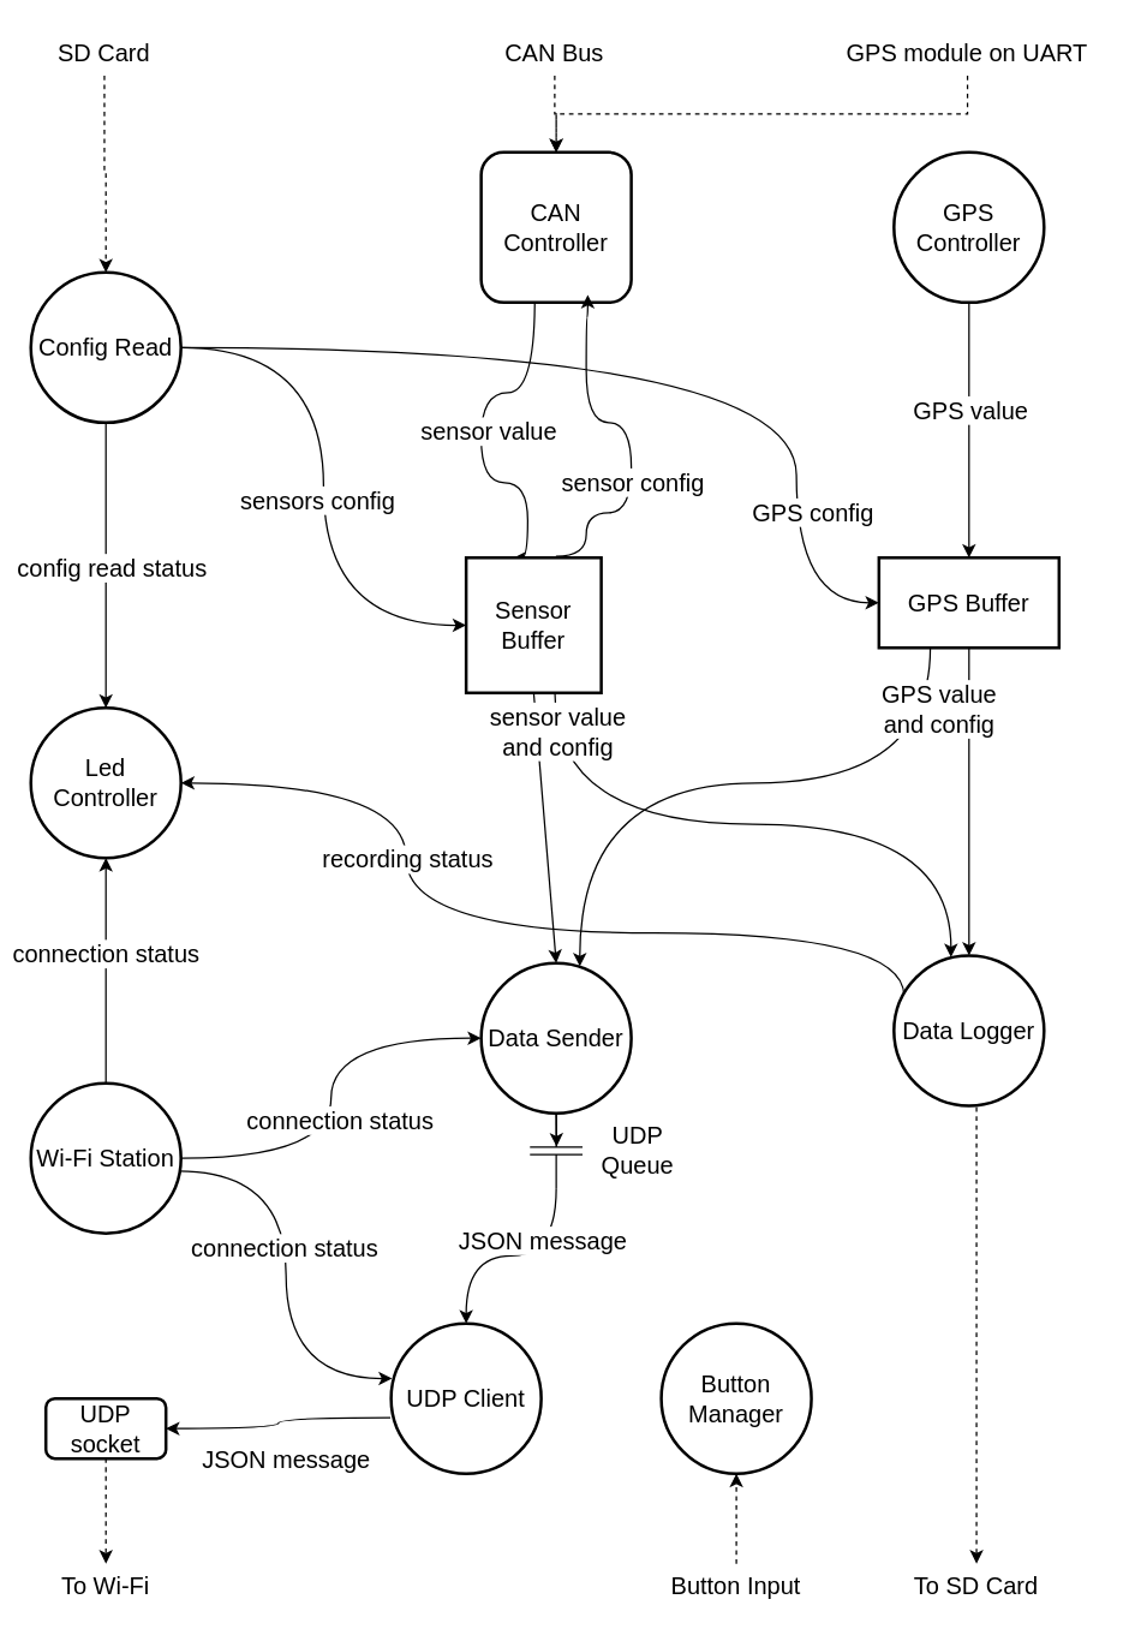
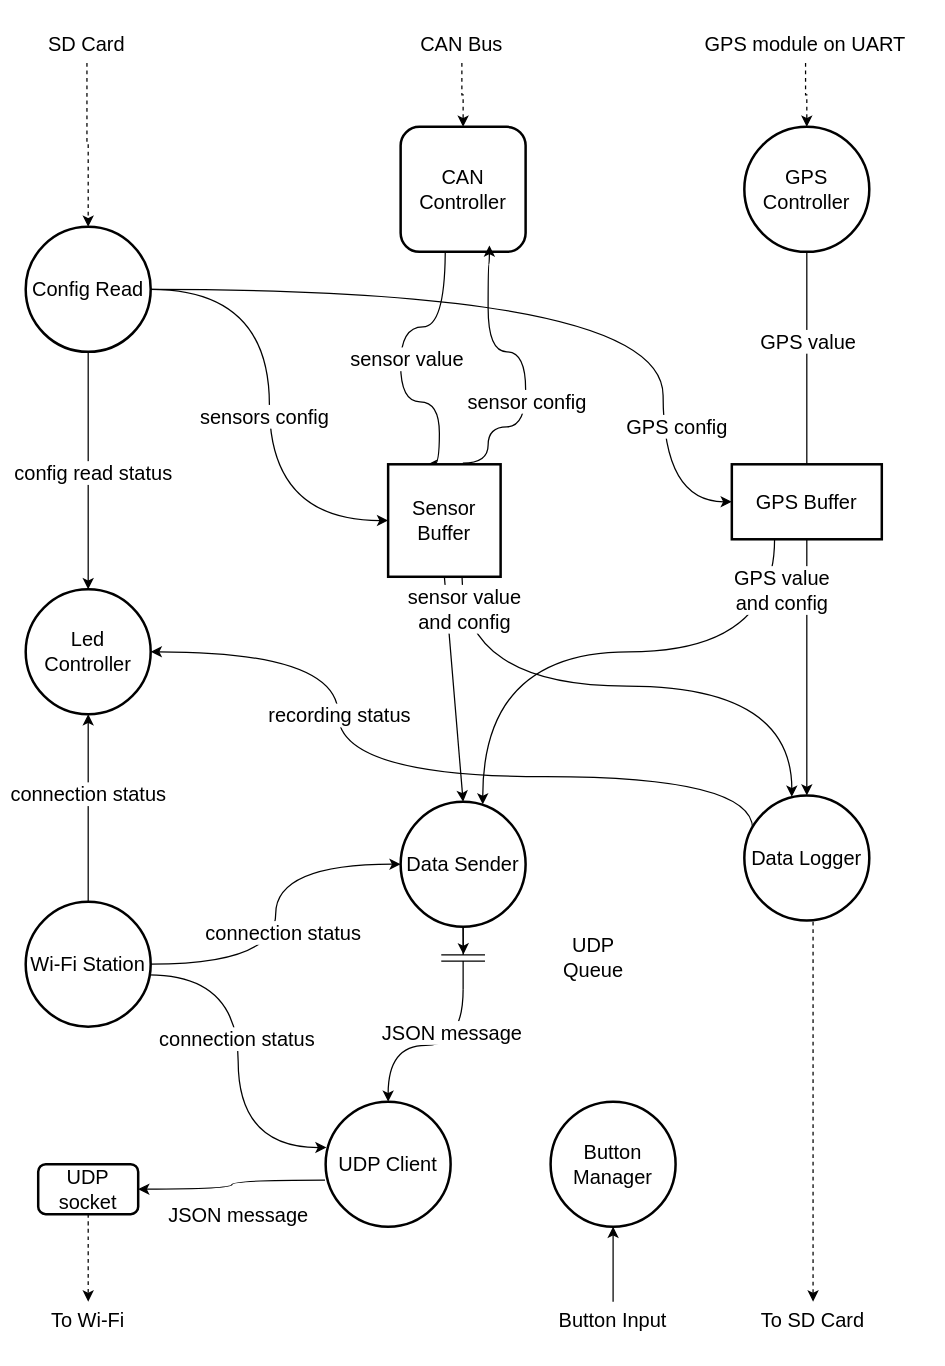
- <mxCell id="36" style="edgeStyle=orthogonalEdgeStyle;rounded=0;orthogonalLoop=1;jettySize=auto;html=1;exitX=0.5;exitY=1;exitDx=0;exitDy=0;dashed=1;" edge="1" parent="1" source="37" target="4"><mxGeometry relative="1" as="geometry" /></mxCell>
+ <mxCell id="36" style="edgeStyle=orthogonalEdgeStyle;rounded=0;orthogonalLoop=1;jettySize=auto;html=1;exitX=0.5;exitY=1;exitDx=0;exitDy=0;entryX=0.5;entryY=0;entryDx=0;entryDy=0;dashed=1;" edge="1" parent="1" source="37" target="58"><mxGeometry relative="1" as="geometry" /></mxCell>
- <mxCell id="5" style="edgeStyle=orthogonalEdgeStyle;rounded=0;orthogonalLoop=1;jettySize=auto;html=1;entryX=0.5;entryY=0;entryDx=0;entryDy=0;fontSize=16;exitX=0.5;exitY=1;exitDx=0;exitDy=0;" edge="1" parent="1" source="58" target="12"><mxGeometry relative="1" as="geometry"><mxPoint x="647.5" y="191" as="sourcePoint" /></mxGeometry></mxCell>
+ <mxCell id="5" style="edgeStyle=orthogonalEdgeStyle;rounded=0;orthogonalLoop=1;jettySize=auto;html=1;entryX=0.5;entryY=0;entryDx=0;entryDy=0;fontSize=16;exitX=0.5;exitY=1;exitDx=0;exitDy=0;endArrow=none;" edge="1" parent="1" source="58" target="12"><mxGeometry relative="1" as="geometry"><mxPoint x="647.5" y="191" as="sourcePoint" /></mxGeometry></mxCell>
- <mxCell id="30" value="UDP Queue" style="text;strokeColor=none;align=center;fillColor=none;html=1;verticalAlign=middle;whiteSpace=wrap;rounded=0;fontSize=16;" parent="1" vertex="1"><mxGeometry x="387.5" y="751" width="72.5" height="30" as="geometry" /></mxCell>
+ <mxCell id="30" value="UDP Queue" style="text;strokeColor=none;align=center;fillColor=none;html=1;verticalAlign=middle;whiteSpace=wrap;rounded=0;fontSize=16;" parent="1" vertex="1"><mxGeometry x="437.5" y="751" width="72.5" height="30" as="geometry" /></mxCell>
- <mxCell id="56" style="edgeStyle=orthogonalEdgeStyle;rounded=0;orthogonalLoop=1;jettySize=auto;html=1;exitX=0.5;exitY=0;exitDx=0;exitDy=0;entryX=0.5;entryY=1;entryDx=0;entryDy=0;dashed=1;fontSize=16;" edge="1" parent="1" source="57" target="52"><mxGeometry relative="1" as="geometry" /></mxCell>
+ <mxCell id="56" style="edgeStyle=orthogonalEdgeStyle;rounded=0;orthogonalLoop=1;jettySize=auto;html=1;exitX=0.5;exitY=0;exitDx=0;exitDy=0;entryX=0.5;entryY=1;entryDx=0;entryDy=0;dashed=0;fontSize=16;" edge="1" parent="1" source="57" target="52"><mxGeometry relative="1" as="geometry" /></mxCell>
